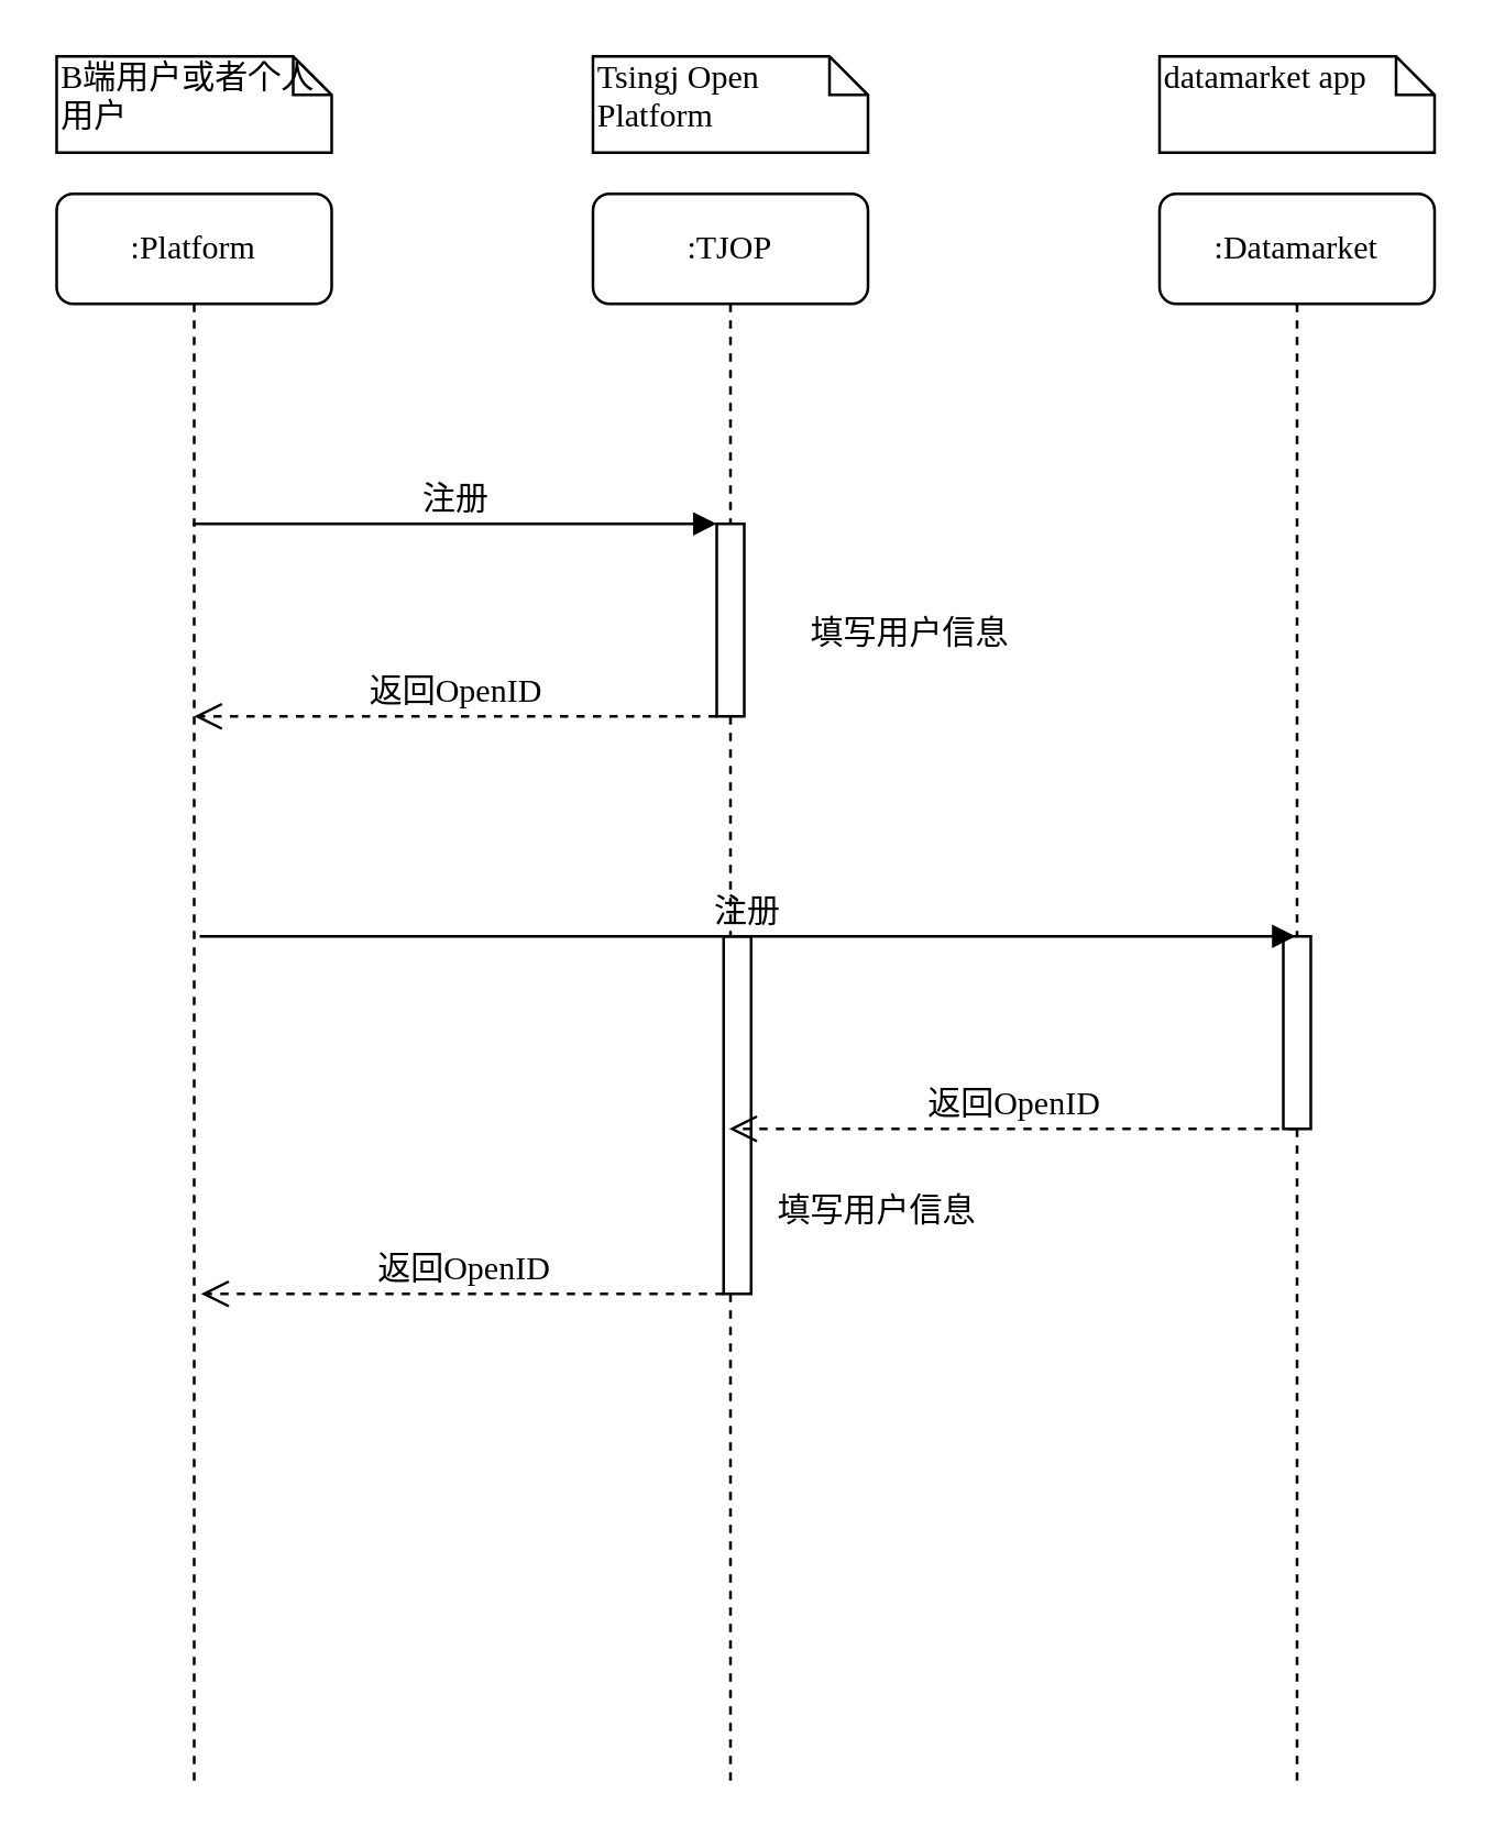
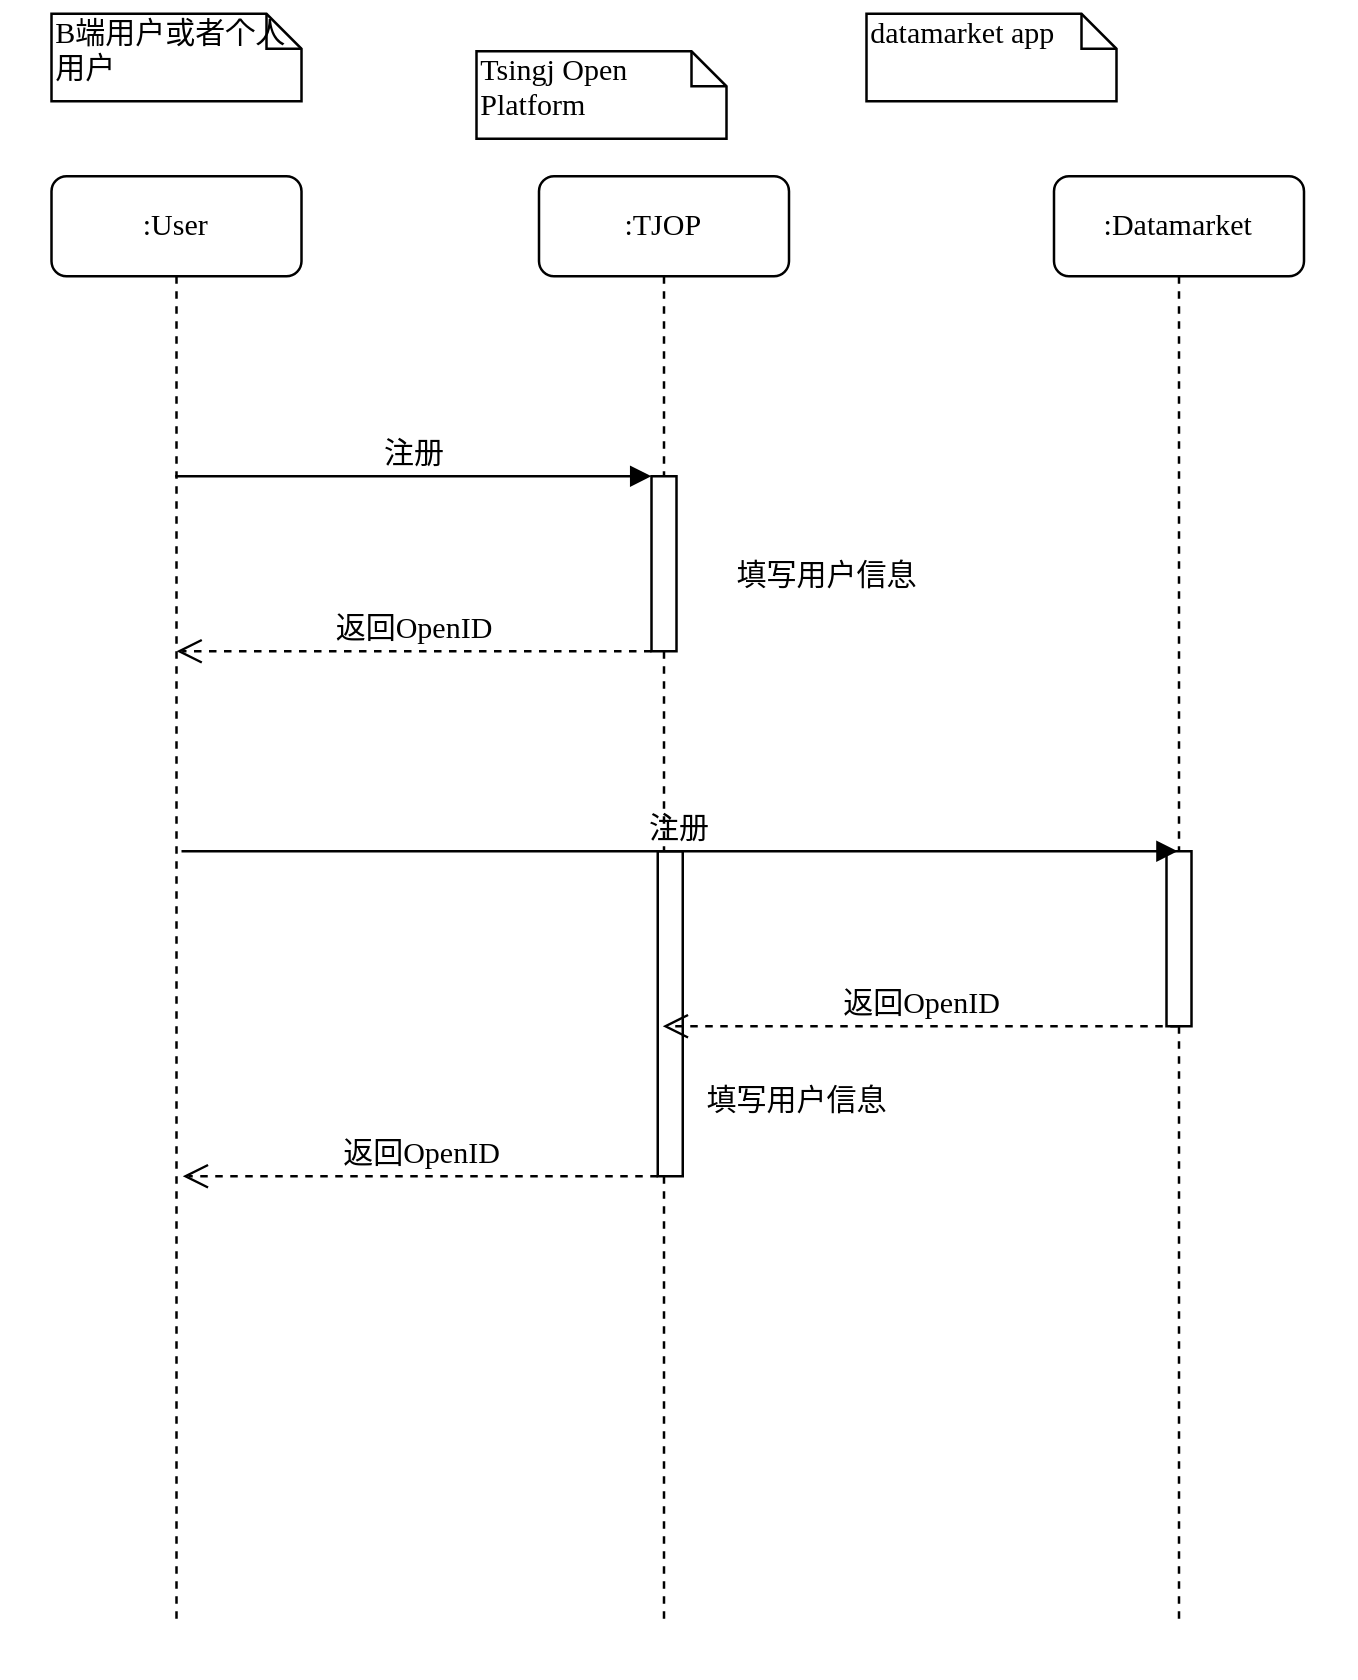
- <mxCell id="9" value="B端用户或者个人用户" style="shape=note;whiteSpace=wrap;html=1;size=14;verticalAlign=top;align=left;spacingTop=-6;rounded=0;shadow=0;comic=0;labelBackgroundColor=none;strokeWidth=1;fontFamily=Verdana;fontSize=12" parent="1" vertex="1"><mxGeometry x="20" y="20" width="100" height="35" as="geometry" /></mxCell>
+ <mxCell id="9" value="B端用户或者个人用户" style="shape=note;whiteSpace=wrap;html=1;size=14;verticalAlign=top;align=left;spacingTop=-6;rounded=0;shadow=0;comic=0;labelBackgroundColor=none;strokeWidth=1;fontFamily=Verdana;fontSize=12" parent="1" vertex="1"><mxGeometry x="20" y="5" width="100" height="35" as="geometry" /></mxCell>
- <mxCell id="6" value="Tsingj Open Platform" style="shape=note;whiteSpace=wrap;html=1;size=14;verticalAlign=top;align=left;spacingTop=-6;rounded=0;shadow=0;comic=0;labelBackgroundColor=none;strokeWidth=1;fontFamily=Verdana;fontSize=12" parent="1" vertex="1"><mxGeometry x="215" y="20" width="100" height="35" as="geometry" /></mxCell>
+ <mxCell id="6" value="Tsingj Open Platform" style="shape=note;whiteSpace=wrap;html=1;size=14;verticalAlign=top;align=left;spacingTop=-6;rounded=0;shadow=0;comic=0;labelBackgroundColor=none;strokeWidth=1;fontFamily=Verdana;fontSize=12" parent="1" vertex="1"><mxGeometry x="190" y="20" width="100" height="35" as="geometry" /></mxCell>
- <mxCell id="7" value="datamarket app" style="shape=note;whiteSpace=wrap;html=1;size=14;verticalAlign=top;align=left;spacingTop=-6;rounded=0;shadow=0;comic=0;labelBackgroundColor=none;strokeWidth=1;fontFamily=Verdana;fontSize=12" parent="1" vertex="1"><mxGeometry x="421" y="20" width="100" height="35" as="geometry" /></mxCell>
+ <mxCell id="7" value="datamarket app" style="shape=note;whiteSpace=wrap;html=1;size=14;verticalAlign=top;align=left;spacingTop=-6;rounded=0;shadow=0;comic=0;labelBackgroundColor=none;strokeWidth=1;fontFamily=Verdana;fontSize=12" parent="1" vertex="1"><mxGeometry x="346" y="5" width="100" height="35" as="geometry" /></mxCell>
- <mxCell id="8" value=":Platform" style="shape=umlLifeline;perimeter=lifelinePerimeter;whiteSpace=wrap;html=1;container=1;collapsible=0;recursiveResize=0;outlineConnect=0;rounded=1;shadow=0;comic=0;labelBackgroundColor=none;strokeWidth=1;fontFamily=Verdana;fontSize=12;align=center;" parent="1" vertex="1"><mxGeometry x="20" y="70" width="100" height="580" as="geometry" /></mxCell>
+ <mxCell id="8" value=":User" style="shape=umlLifeline;perimeter=lifelinePerimeter;whiteSpace=wrap;html=1;container=1;collapsible=0;recursiveResize=0;outlineConnect=0;rounded=1;shadow=0;comic=0;labelBackgroundColor=none;strokeWidth=1;fontFamily=Verdana;fontSize=12;align=center;" parent="1" vertex="1"><mxGeometry x="20" y="70" width="100" height="580" as="geometry" /></mxCell>
